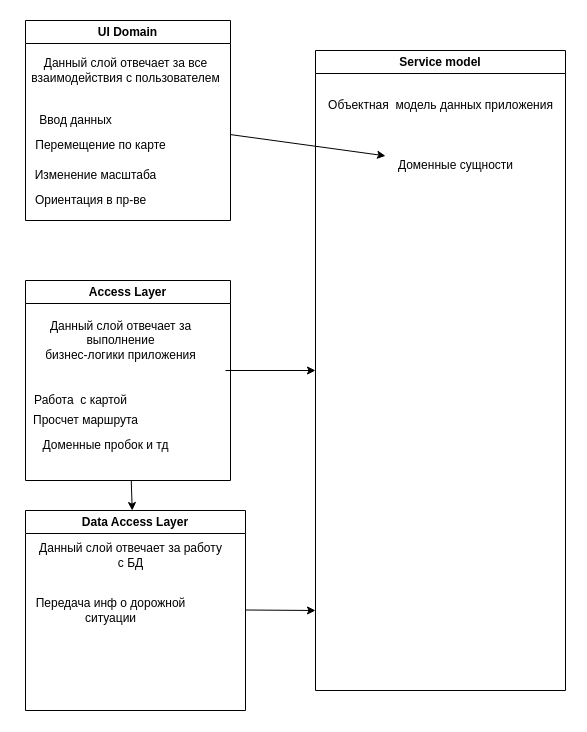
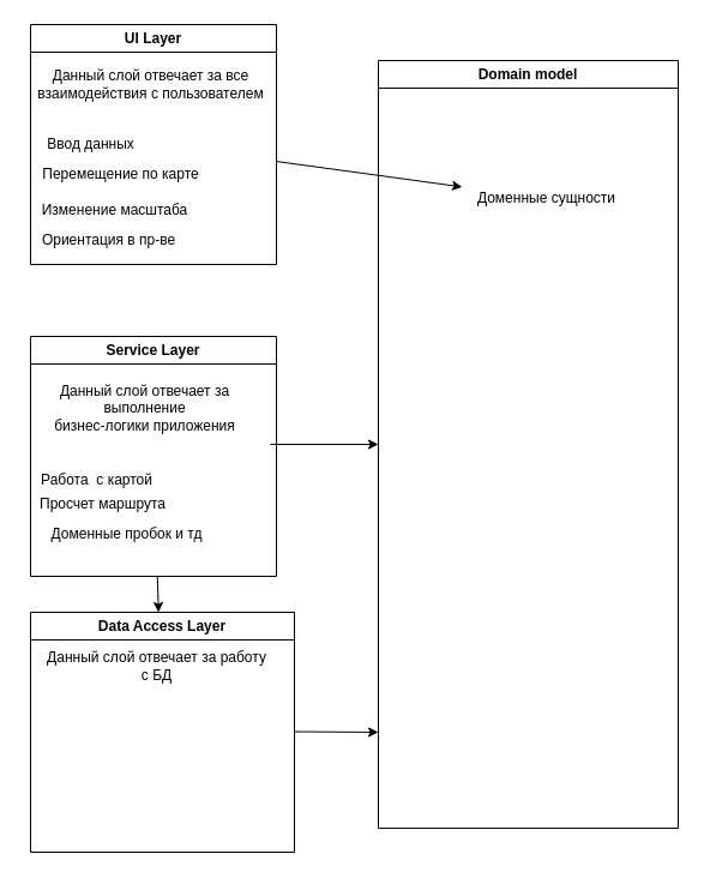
- <mxCell id="3" value="UI Domain" style="swimlane;whiteSpace=wrap;html=1;" parent="1" vertex="1"><mxGeometry x="25" y="20" width="205" height="200" as="geometry" /></mxCell>
+ <mxCell id="3" value="UI Layer" style="swimlane;whiteSpace=wrap;html=1;" parent="1" vertex="1"><mxGeometry x="25" y="20" width="205" height="200" as="geometry" /></mxCell>
- <mxCell id="18" value="Service model" style="swimlane;whiteSpace=wrap;html=1;" parent="1" vertex="1"><mxGeometry x="315" y="50" width="250" height="640" as="geometry" /></mxCell>
+ <mxCell id="18" value="Domain model" style="swimlane;whiteSpace=wrap;html=1;" parent="1" vertex="1"><mxGeometry x="315" y="50" width="250" height="640" as="geometry" /></mxCell>
- <mxCell id="19" value="Объектная&amp;nbsp; модель данных приложения" style="text;html=1;align=center;verticalAlign=middle;resizable=0;points=[];autosize=1;strokeColor=none;fillColor=none;" parent="18" vertex="1"><mxGeometry y="40" width="250" height="30" as="geometry" /></mxCell>
- <mxCell id="10" value="Access Layer" style="swimlane;whiteSpace=wrap;html=1;" parent="1" vertex="1"><mxGeometry x="25" y="280" width="205" height="200" as="geometry" /></mxCell>
+ <mxCell id="10" value="Service Layer" style="swimlane;whiteSpace=wrap;html=1;" parent="1" vertex="1"><mxGeometry x="25" y="280" width="205" height="200" as="geometry" /></mxCell>
- <mxCell id="17" value="Передача инф о дорожной &lt;br&gt;ситуации" style="text;html=1;align=center;verticalAlign=middle;resizable=0;points=[];autosize=1;strokeColor=none;fillColor=none;" parent="15" vertex="1"><mxGeometry y="80" width="170" height="40" as="geometry" /></mxCell>
